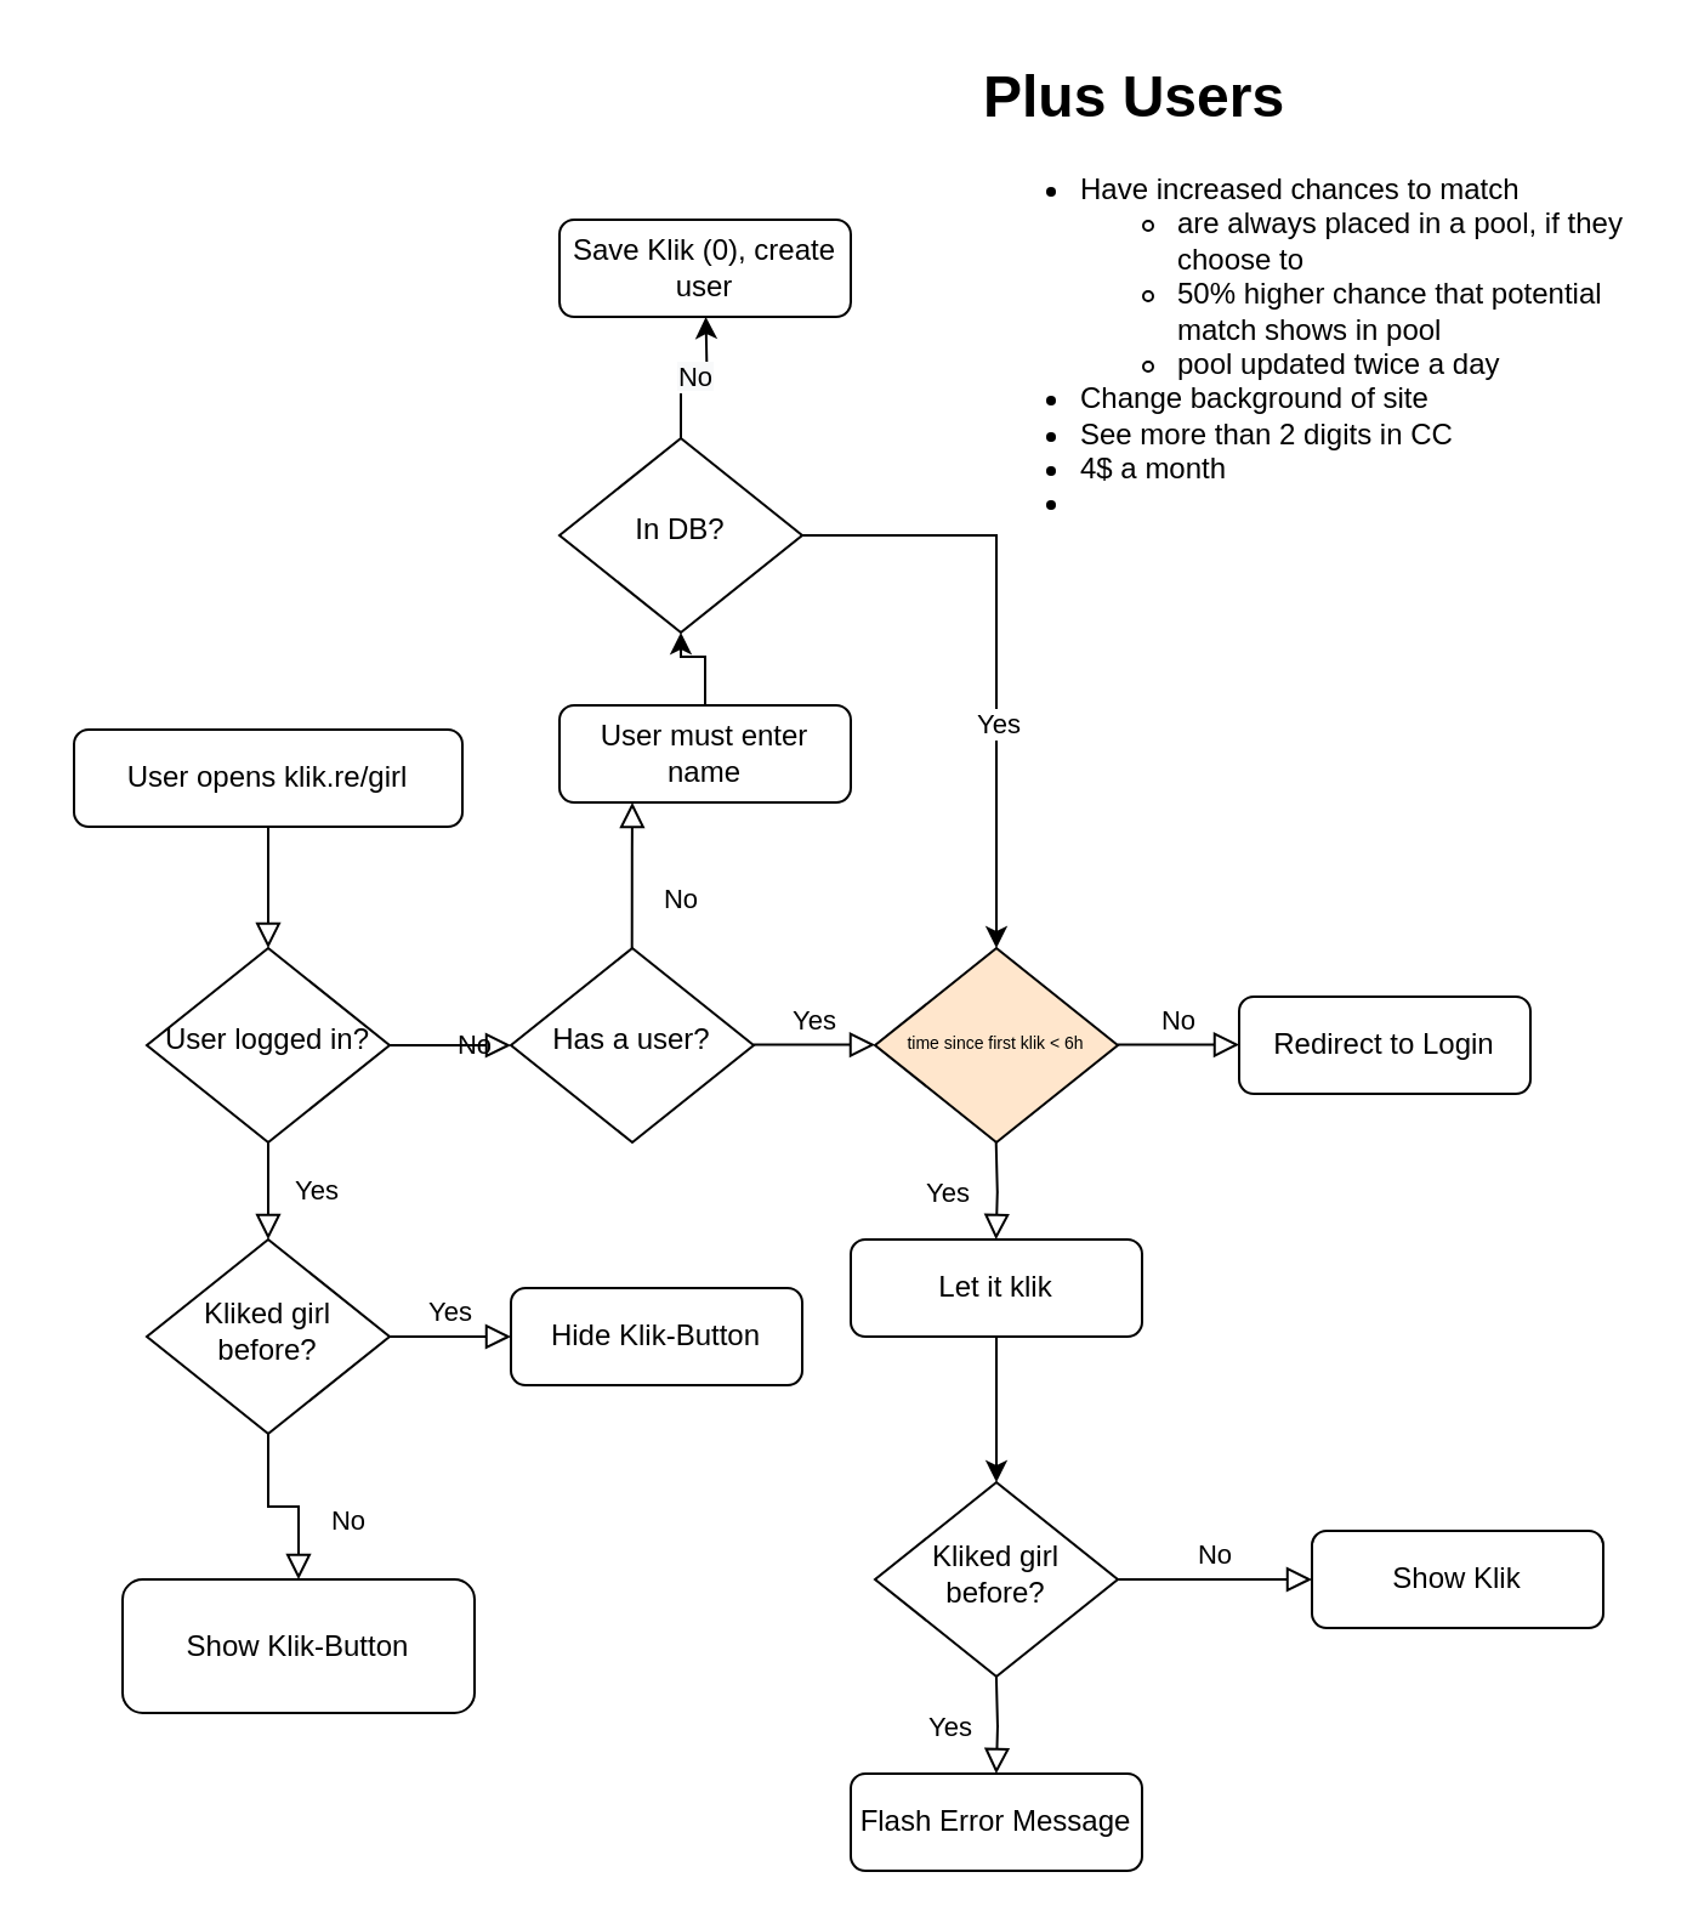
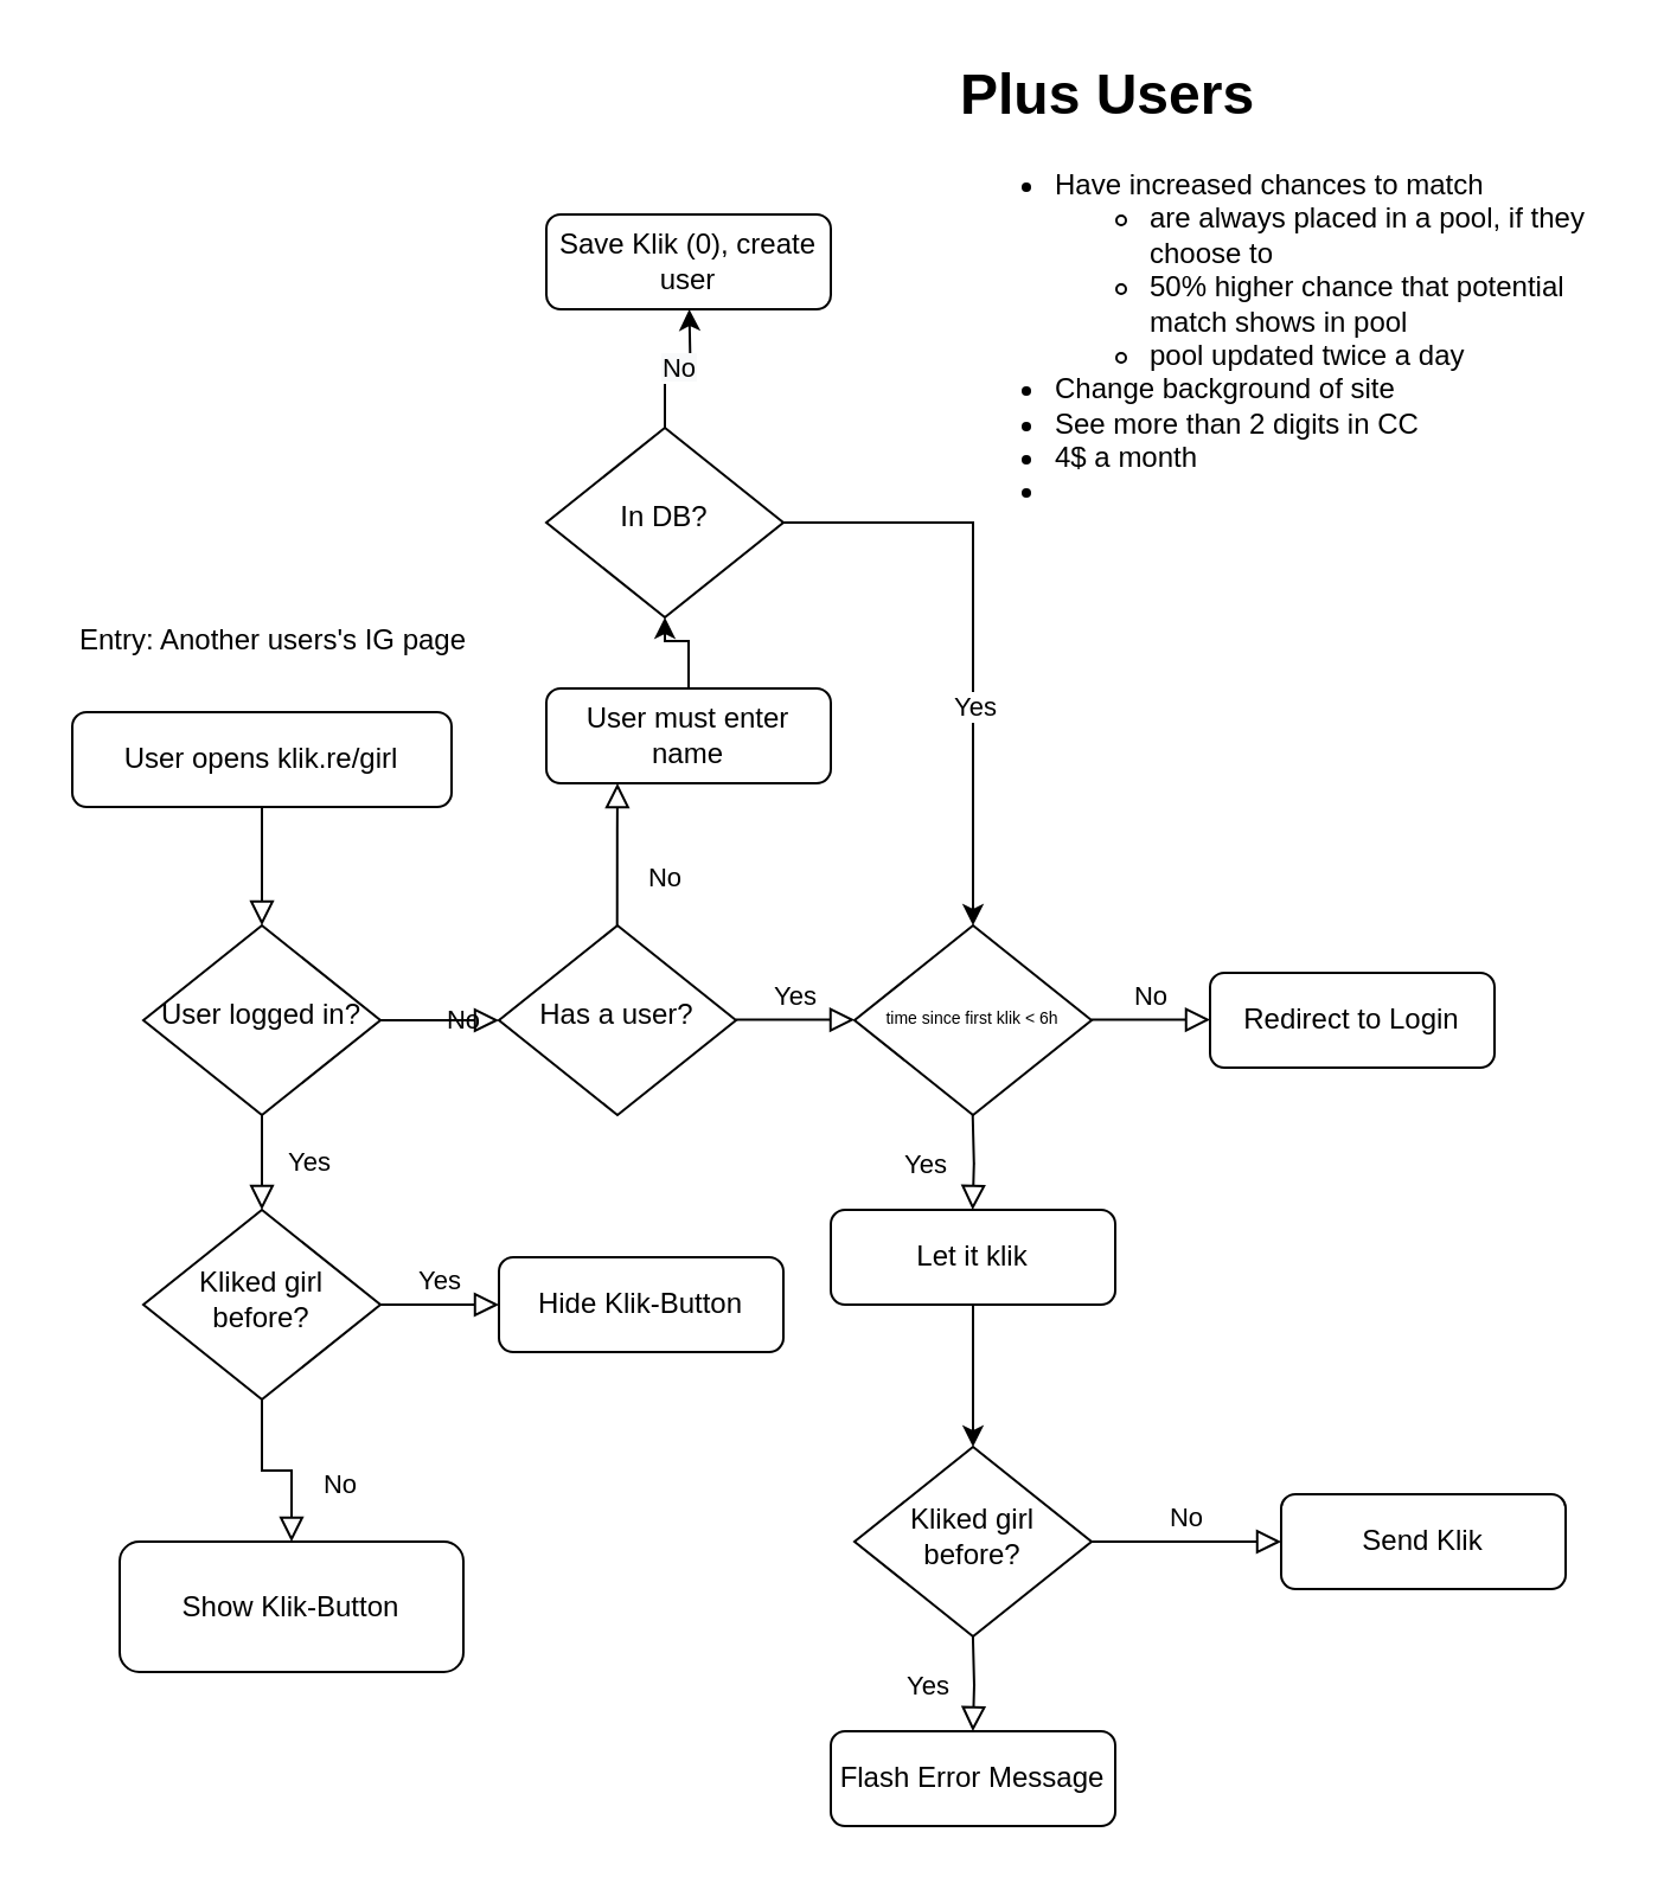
+ <mxCell id="17" value="Entry: Another users's IG page" style="text;html=1;strokeColor=none;fillColor=none;align=center;verticalAlign=middle;whiteSpace=wrap;rounded=0;" parent="1" vertex="1"><mxGeometry x="20" y="260" width="190" height="20" as="geometry" /></mxCell>
- <mxCell id="14" value="&lt;font style=&quot;font-size: 7px&quot;&gt;time since first klik &amp;lt; 6h&lt;/font&gt;" style="rhombus;whiteSpace=wrap;html=1;shadow=0;fontFamily=Helvetica;fontSize=12;align=center;strokeWidth=1;spacing=6;spacingTop=-4;fillColor=#ffe6cc;" parent="1" vertex="1"><mxGeometry x="360" y="390" width="100" height="80" as="geometry" /></mxCell>
+ <mxCell id="14" value="&lt;font style=&quot;font-size: 7px&quot;&gt;time since first klik &amp;lt; 6h&lt;/font&gt;" style="rhombus;whiteSpace=wrap;html=1;shadow=0;fontFamily=Helvetica;fontSize=12;align=center;strokeWidth=1;spacing=6;spacingTop=-4;" parent="1" vertex="1"><mxGeometry x="360" y="390" width="100" height="80" as="geometry" /></mxCell>
- <mxCell id="25" value="Show Klik" style="rounded=1;whiteSpace=wrap;html=1;fontSize=12;glass=0;strokeWidth=1;shadow=0;" parent="1" vertex="1"><mxGeometry x="540" y="630" width="120" height="40" as="geometry" /></mxCell>
+ <mxCell id="25" value="Send Klik" style="rounded=1;whiteSpace=wrap;html=1;fontSize=12;glass=0;strokeWidth=1;shadow=0;" parent="1" vertex="1"><mxGeometry x="540" y="630" width="120" height="40" as="geometry" /></mxCell>
